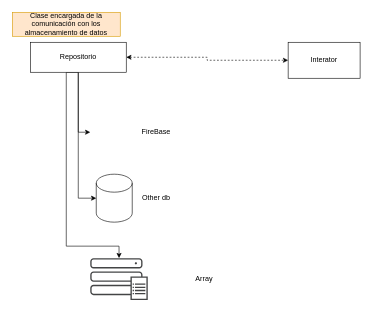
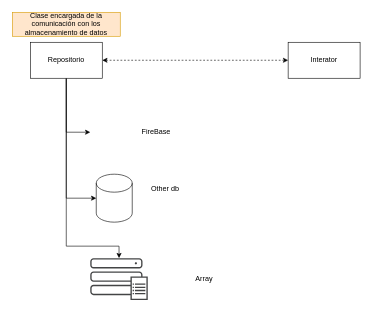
- <mxCell id="6" value="Repositorio" style="rounded=0;whiteSpace=wrap;html=1;" vertex="1" parent="1"><mxGeometry x="50" y="70" width="160" height="50" as="geometry" /></mxCell>
+ <mxCell id="6" value="Repositorio" style="rounded=0;whiteSpace=wrap;html=1;" vertex="1" parent="1"><mxGeometry x="50" y="70" width="120" height="60" as="geometry" /></mxCell>
- <mxCell id="12" value="Other db" style="text;html=1;strokeColor=none;fillColor=none;align=center;verticalAlign=middle;whiteSpace=wrap;rounded=0;" vertex="1" parent="1"><mxGeometry x="230" y="315" width="60" height="30" as="geometry" /></mxCell>
+ <mxCell id="12" value="Other db" style="text;html=1;strokeColor=none;fillColor=none;align=center;verticalAlign=middle;whiteSpace=wrap;rounded=0;" vertex="1" parent="1"><mxGeometry x="245" y="300" width="60" height="30" as="geometry" /></mxCell>
